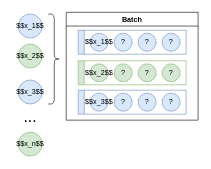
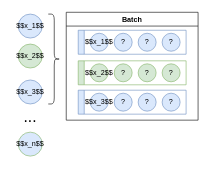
- <mxCell id="6" value="$$x_n$$" style="ellipse;whiteSpace=wrap;html=1;aspect=fixed;fillColor=#d5e8d4;strokeColor=#82b366;" parent="1" vertex="1"><mxGeometry x="30" y="220" width="40" height="40" as="geometry" /></mxCell>
+ <mxCell id="6" value="$$x_n$$" style="ellipse;whiteSpace=wrap;html=1;aspect=fixed;fillColor=#dae8fc;strokeColor=#82b366;" parent="1" vertex="1"><mxGeometry x="30" y="220" width="40" height="40" as="geometry" /></mxCell>
